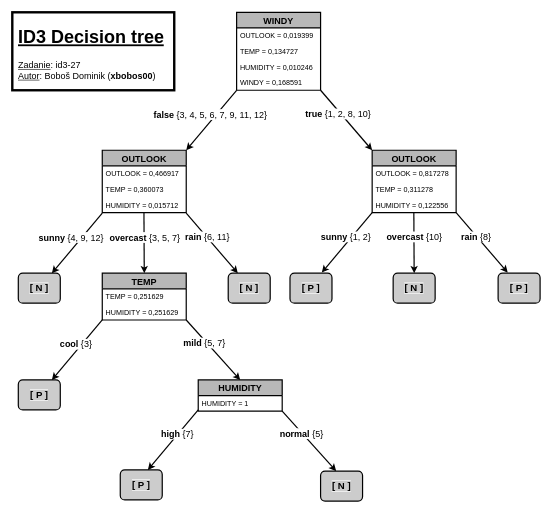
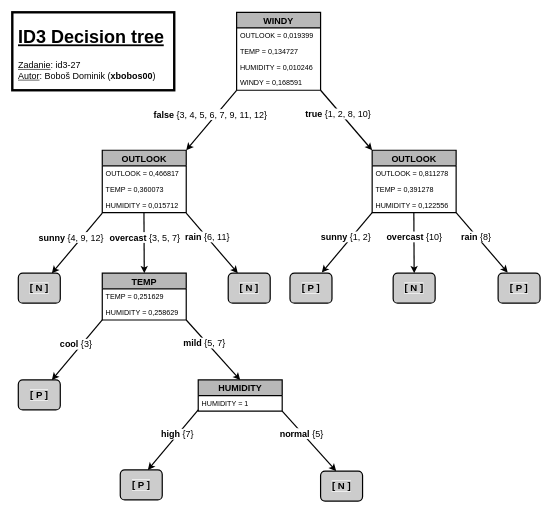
- <mxCell id="15" value="OUTLOOK = 0,466917" style="text;strokeColor=none;fillColor=none;align=left;verticalAlign=top;spacingLeft=4;spacingRight=4;overflow=hidden;rotatable=0;points=[[0,0.5],[1,0.5]];portConstraint=eastwest;" vertex="1" parent="14"><mxGeometry y="26" width="140" height="26" as="geometry" /></mxCell>
+ <mxCell id="15" value="OUTLOOK = 0,466817" style="text;strokeColor=none;fillColor=none;align=left;verticalAlign=top;spacingLeft=4;spacingRight=4;overflow=hidden;rotatable=0;points=[[0,0.5],[1,0.5]];portConstraint=eastwest;" vertex="1" parent="14"><mxGeometry y="26" width="140" height="26" as="geometry" /></mxCell>
- <mxCell id="11" value="OUTLOOK = 0,817278" style="text;strokeColor=none;fillColor=none;align=left;verticalAlign=top;spacingLeft=4;spacingRight=4;overflow=hidden;rotatable=0;points=[[0,0.5],[1,0.5]];portConstraint=eastwest;" vertex="1" parent="10"><mxGeometry y="26" width="140" height="26" as="geometry" /></mxCell>
+ <mxCell id="11" value="OUTLOOK = 0,811278" style="text;strokeColor=none;fillColor=none;align=left;verticalAlign=top;spacingLeft=4;spacingRight=4;overflow=hidden;rotatable=0;points=[[0,0.5],[1,0.5]];portConstraint=eastwest;" vertex="1" parent="10"><mxGeometry y="26" width="140" height="26" as="geometry" /></mxCell>
- <mxCell id="12" value="TEMP = 0,311278" style="text;strokeColor=none;fillColor=none;align=left;verticalAlign=top;spacingLeft=4;spacingRight=4;overflow=hidden;rotatable=0;points=[[0,0.5],[1,0.5]];portConstraint=eastwest;" vertex="1" parent="10"><mxGeometry y="52" width="140" height="26" as="geometry" /></mxCell>
+ <mxCell id="12" value="TEMP = 0,391278" style="text;strokeColor=none;fillColor=none;align=left;verticalAlign=top;spacingLeft=4;spacingRight=4;overflow=hidden;rotatable=0;points=[[0,0.5],[1,0.5]];portConstraint=eastwest;" vertex="1" parent="10"><mxGeometry y="52" width="140" height="26" as="geometry" /></mxCell>
- <mxCell id="37" value="HUMIDITY = 0,251629" style="text;strokeColor=none;fillColor=none;align=left;verticalAlign=top;spacingLeft=4;spacingRight=4;overflow=hidden;rotatable=0;points=[[0,0.5],[1,0.5]];portConstraint=eastwest;" vertex="1" parent="35"><mxGeometry y="52" width="140" height="26" as="geometry" /></mxCell>
+ <mxCell id="37" value="HUMIDITY = 0,258629" style="text;strokeColor=none;fillColor=none;align=left;verticalAlign=top;spacingLeft=4;spacingRight=4;overflow=hidden;rotatable=0;points=[[0,0.5],[1,0.5]];portConstraint=eastwest;" vertex="1" parent="35"><mxGeometry y="52" width="140" height="26" as="geometry" /></mxCell>
